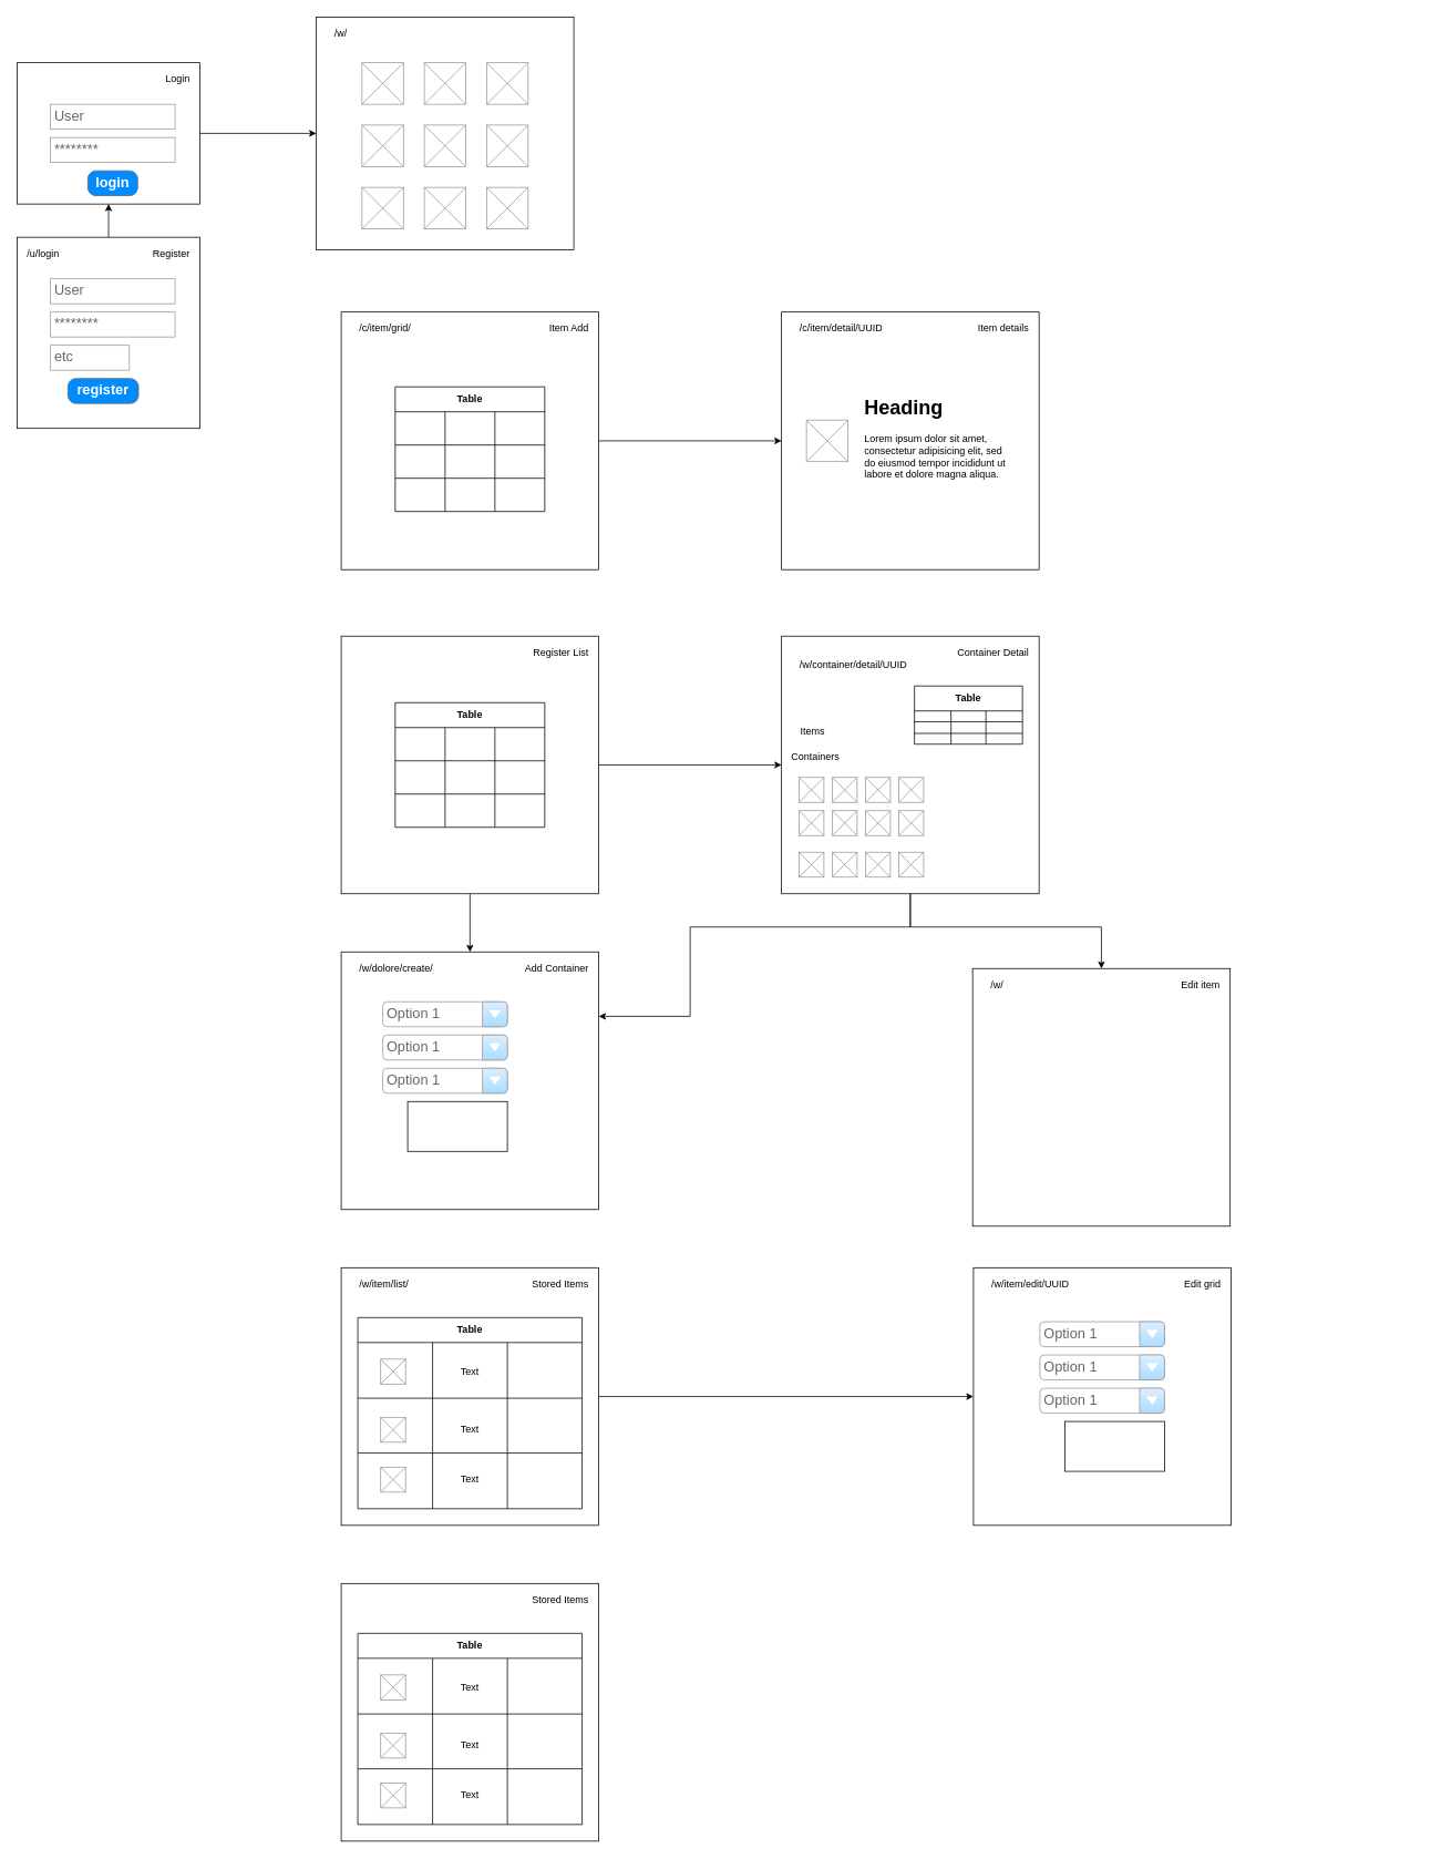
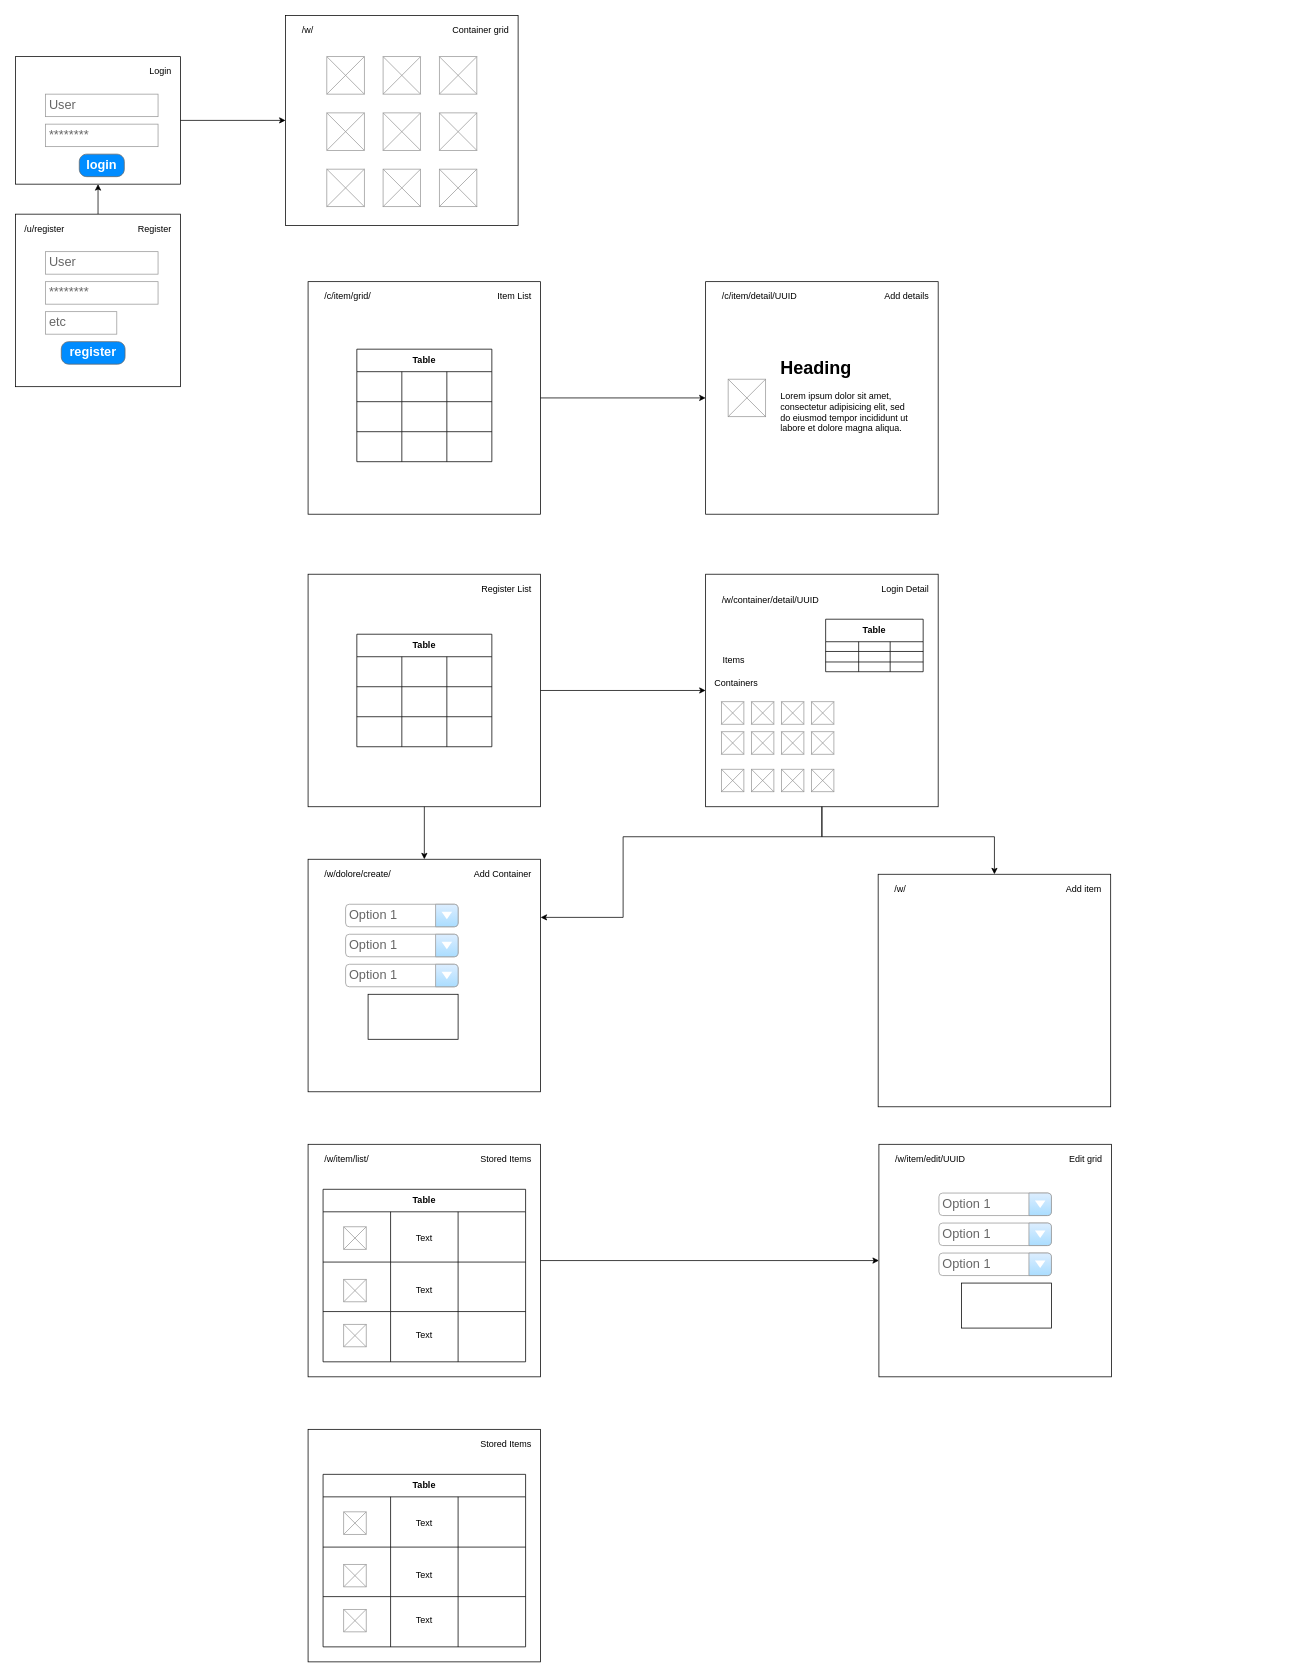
+ <mxCell id="123" value="&lt;div&gt;Container grid&lt;br&gt;&lt;/div&gt;" style="text;html=1;strokeColor=none;fillColor=none;align=right;verticalAlign=middle;whiteSpace=wrap;rounded=0;" parent="111" vertex="1"><mxGeometry x="185" y="10" width="115" height="20" as="geometry" /></mxCell>
- <mxCell id="13" value="/u/login" style="text;html=1;strokeColor=none;fillColor=none;align=left;verticalAlign=middle;whiteSpace=wrap;rounded=0;" parent="11" vertex="1"><mxGeometry x="10" y="10" width="60" height="20" as="geometry" /></mxCell>
+ <mxCell id="13" value="/u/register" style="text;html=1;strokeColor=none;fillColor=none;align=left;verticalAlign=middle;whiteSpace=wrap;rounded=0;" parent="11" vertex="1"><mxGeometry x="10" y="10" width="60" height="20" as="geometry" /></mxCell>
- <mxCell id="31" value="Item Add" style="text;html=1;strokeColor=none;fillColor=none;align=right;verticalAlign=middle;whiteSpace=wrap;rounded=0;" parent="28" vertex="1"><mxGeometry x="185" y="10" width="115" height="20" as="geometry" /></mxCell>
+ <mxCell id="31" value="Item List" style="text;html=1;strokeColor=none;fillColor=none;align=right;verticalAlign=middle;whiteSpace=wrap;rounded=0;" parent="28" vertex="1"><mxGeometry x="185" y="10" width="115" height="20" as="geometry" /></mxCell>
- <mxCell id="24" value="Item details" style="text;html=1;strokeColor=none;fillColor=none;align=right;verticalAlign=middle;whiteSpace=wrap;rounded=0;" parent="21" vertex="1"><mxGeometry x="185" y="10" width="115" height="20" as="geometry" /></mxCell>
+ <mxCell id="24" value="Add details" style="text;html=1;strokeColor=none;fillColor=none;align=right;verticalAlign=middle;whiteSpace=wrap;rounded=0;" parent="21" vertex="1"><mxGeometry x="185" y="10" width="115" height="20" as="geometry" /></mxCell>
- <mxCell id="79" value="Container Detail" style="text;html=1;strokeColor=none;fillColor=none;align=right;verticalAlign=middle;whiteSpace=wrap;rounded=0;" parent="63" vertex="1"><mxGeometry x="185" y="10" width="115" height="20" as="geometry" /></mxCell>
+ <mxCell id="79" value="Login Detail" style="text;html=1;strokeColor=none;fillColor=none;align=right;verticalAlign=middle;whiteSpace=wrap;rounded=0;" parent="63" vertex="1"><mxGeometry x="185" y="10" width="115" height="20" as="geometry" /></mxCell>
- <mxCell id="98" value="Edit item" style="text;html=1;strokeColor=none;fillColor=none;align=right;verticalAlign=middle;whiteSpace=wrap;rounded=0;" parent="95" vertex="1"><mxGeometry x="185" y="10" width="115" height="20" as="geometry" /></mxCell>
+ <mxCell id="98" value="Add item" style="text;html=1;strokeColor=none;fillColor=none;align=right;verticalAlign=middle;whiteSpace=wrap;rounded=0;" parent="95" vertex="1"><mxGeometry x="185" y="10" width="115" height="20" as="geometry" /></mxCell>
